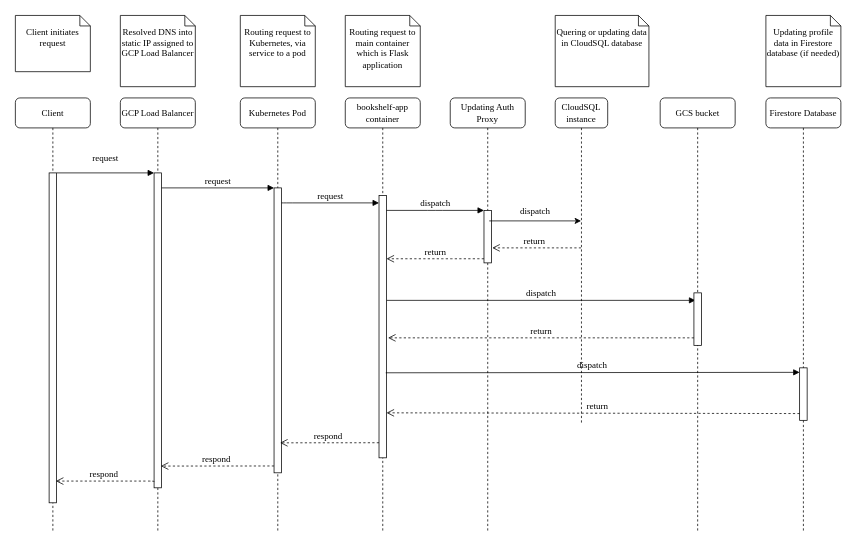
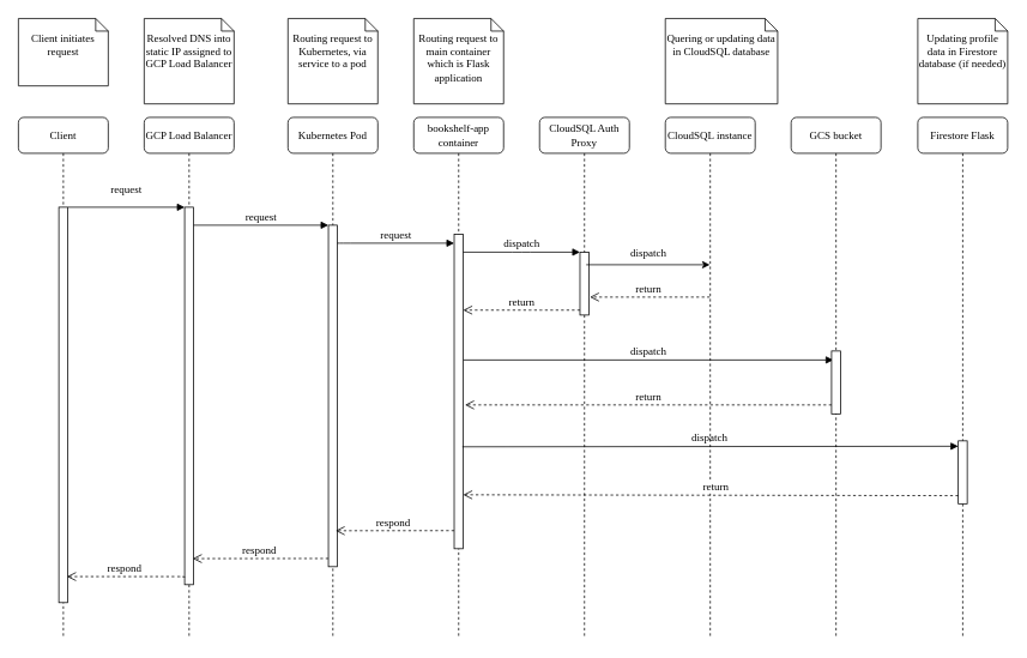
- <mxCell id="7" value="Updating Auth Proxy" style="shape=umlLifeline;perimeter=lifelinePerimeter;whiteSpace=wrap;html=1;container=1;collapsible=0;recursiveResize=0;outlineConnect=0;rounded=1;shadow=0;comic=0;labelBackgroundColor=none;strokeWidth=1;fontFamily=Verdana;fontSize=12;align=center;" parent="1" vertex="1"><mxGeometry x="600" y="130" width="100" height="580" as="geometry" /></mxCell>
+ <mxCell id="7" value="CloudSQL Auth Proxy" style="shape=umlLifeline;perimeter=lifelinePerimeter;whiteSpace=wrap;html=1;container=1;collapsible=0;recursiveResize=0;outlineConnect=0;rounded=1;shadow=0;comic=0;labelBackgroundColor=none;strokeWidth=1;fontFamily=Verdana;fontSize=12;align=center;" parent="1" vertex="1"><mxGeometry x="600" y="130" width="100" height="580" as="geometry" /></mxCell>
- <mxCell id="26" value="Firestore Database" style="shape=umlLifeline;perimeter=lifelinePerimeter;whiteSpace=wrap;html=1;container=1;collapsible=0;recursiveResize=0;outlineConnect=0;rounded=1;shadow=0;comic=0;labelBackgroundColor=none;strokeWidth=1;fontFamily=Verdana;fontSize=12;align=center;" vertex="1" parent="1"><mxGeometry x="1021" y="130" width="100" height="580" as="geometry" /></mxCell>
+ <mxCell id="26" value="Firestore Flask" style="shape=umlLifeline;perimeter=lifelinePerimeter;whiteSpace=wrap;html=1;container=1;collapsible=0;recursiveResize=0;outlineConnect=0;rounded=1;shadow=0;comic=0;labelBackgroundColor=none;strokeWidth=1;fontFamily=Verdana;fontSize=12;align=center;" vertex="1" parent="1"><mxGeometry x="1021" y="130" width="100" height="580" as="geometry" /></mxCell>
- <mxCell id="11" value="CloudSQL instance" style="shape=umlLifeline;perimeter=lifelinePerimeter;whiteSpace=wrap;html=1;container=1;collapsible=0;recursiveResize=0;outlineConnect=0;rounded=1;shadow=0;comic=0;labelBackgroundColor=none;strokeWidth=1;fontFamily=Verdana;fontSize=12;align=center;" parent="1" vertex="1"><mxGeometry x="740" y="130" width="70" height="435" as="geometry" /></mxCell>
+ <mxCell id="11" value="CloudSQL instance" style="shape=umlLifeline;perimeter=lifelinePerimeter;whiteSpace=wrap;html=1;container=1;collapsible=0;recursiveResize=0;outlineConnect=0;rounded=1;shadow=0;comic=0;labelBackgroundColor=none;strokeWidth=1;fontFamily=Verdana;fontSize=12;align=center;" parent="1" vertex="1"><mxGeometry x="740" y="130" width="100" height="580" as="geometry" /></mxCell>
